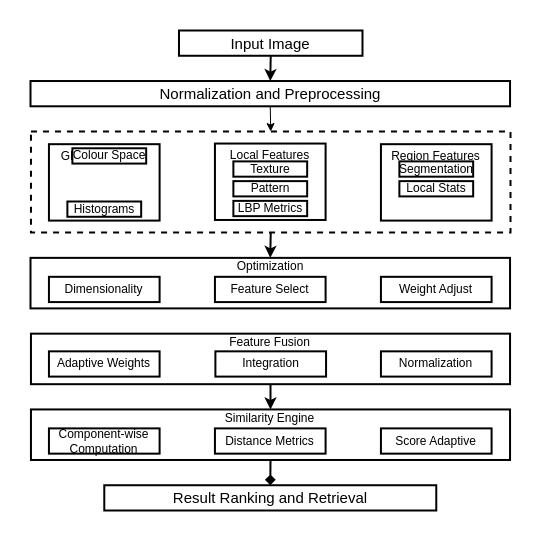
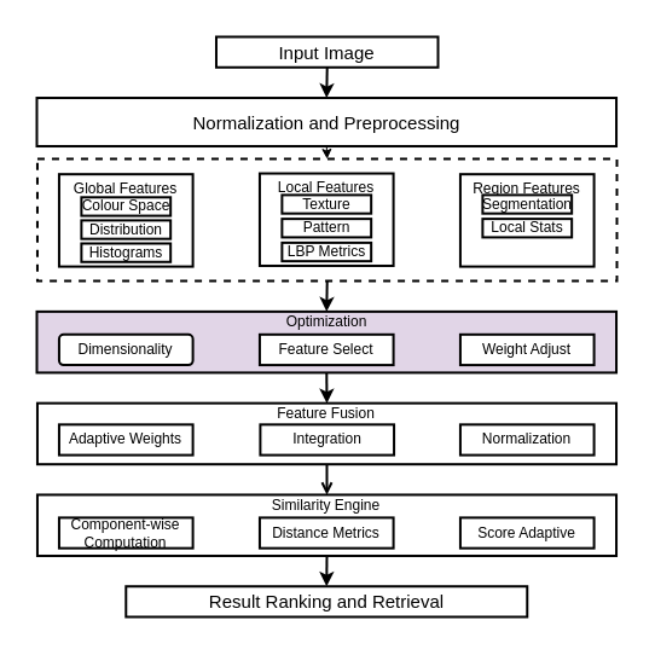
- <mxCell id="8" value="Normalization and Preprocessing" style="rounded=0;whiteSpace=wrap;html=1;verticalAlign=middle;fontSize=15;fontStyle=0;strokeWidth=2;shadow=0;spacing=0;" parent="1" vertex="1"><mxGeometry x="30" y="80.526" width="479.539" height="25.263" as="geometry" /></mxCell>
+ <mxCell id="8" value="Normalization and Preprocessing" style="rounded=0;whiteSpace=wrap;html=1;verticalAlign=middle;fontSize=15;fontStyle=0;strokeWidth=2;shadow=0;spacing=0;" parent="1" vertex="1"><mxGeometry x="30" y="80.526" width="479.539" height="40" as="geometry" /></mxCell>
- <mxCell id="27" value="Colour Space" style="rounded=0;whiteSpace=wrap;html=1;fontStyle=0;strokeWidth=2;shadow=0;spacing=0;" parent="25" vertex="1"><mxGeometry x="23.444" y="4.105" width="73.775" height="15.284" as="geometry" /></mxCell>
+ <mxCell id="27" value="Colour Space" style="rounded=0;whiteSpace=wrap;html=1;fontStyle=0;strokeWidth=2;shadow=0;spacing=0;" parent="25" vertex="1"><mxGeometry x="18.444" y="19.105" width="73.775" height="15.284" as="geometry" /></mxCell>
+ <mxCell id="28" value="Distribution" style="rounded=0;whiteSpace=wrap;html=1;fontStyle=0;strokeWidth=2;shadow=0;spacing=0;" parent="25" vertex="1"><mxGeometry x="18.444" y="38.211" width="73.775" height="15.284" as="geometry" /></mxCell>
- <mxCell id="10" value="&lt;font&gt;Optimization&lt;/font&gt;" style="rounded=0;whiteSpace=wrap;html=1;verticalAlign=top;fontStyle=0;strokeWidth=2;shadow=0;spacing=0;spacingTop=-3;fontSize=12;" parent="1" vertex="1"><mxGeometry x="30" y="257.368" width="479.539" height="50.526" as="geometry" /></mxCell>
+ <mxCell id="10" value="&lt;font&gt;Optimization&lt;/font&gt;" style="rounded=0;whiteSpace=wrap;html=1;verticalAlign=top;fontStyle=0;strokeWidth=2;shadow=0;spacing=0;spacingTop=-3;fontSize=12;fillColor=#e1d5e7;" parent="1" vertex="1"><mxGeometry x="30" y="257.368" width="479.539" height="50.526" as="geometry" /></mxCell>
- <mxCell id="22" value="Dimensionality" style="rounded=0;whiteSpace=wrap;html=1;fontStyle=0;strokeWidth=2;shadow=0;spacing=0;" parent="1" vertex="1"><mxGeometry x="48.444" y="276.316" width="110.663" height="25.263" as="geometry" /></mxCell>
+ <mxCell id="22" value="Dimensionality" style="whiteSpace=wrap;html=1;fontStyle=0;strokeWidth=2;shadow=0;spacing=0;rounded=1;" parent="1" vertex="1"><mxGeometry x="48.444" y="276.316" width="110.663" height="25.263" as="geometry" /></mxCell>
+ <mxCell id="9" style="edgeStyle=orthogonalEdgeStyle;rounded=0;orthogonalLoop=1;jettySize=auto;html=1;exitX=0.5;exitY=1;exitDx=0;exitDy=0;entryX=0.5;entryY=0;entryDx=0;entryDy=0;strokeWidth=2;shadow=0;fontStyle=0;spacing=0;" parent="1" source="10" target="12" edge="1"><mxGeometry relative="1" as="geometry" /></mxCell>
- <mxCell id="11" style="edgeStyle=orthogonalEdgeStyle;rounded=0;orthogonalLoop=1;jettySize=auto;html=1;exitX=0.5;exitY=1;exitDx=0;exitDy=0;entryX=0.5;entryY=0;entryDx=0;entryDy=0;strokeWidth=2;shadow=0;fontStyle=0;spacing=0;" parent="1" source="12" target="14" edge="1"><mxGeometry relative="1" as="geometry" /></mxCell>
+ <mxCell id="11" style="edgeStyle=orthogonalEdgeStyle;rounded=0;orthogonalLoop=1;jettySize=auto;html=1;exitX=0.5;exitY=1;exitDx=0;exitDy=0;entryX=0.5;entryY=0;entryDx=0;entryDy=0;strokeWidth=2;shadow=0;fontStyle=0;spacing=0;endArrow=open;" parent="1" source="12" target="14" edge="1"><mxGeometry relative="1" as="geometry" /></mxCell>
- <mxCell id="13" style="edgeStyle=orthogonalEdgeStyle;rounded=0;orthogonalLoop=1;jettySize=auto;html=1;exitX=0.5;exitY=1;exitDx=0;exitDy=0;entryX=0.5;entryY=0;entryDx=0;entryDy=0;strokeWidth=2;shadow=0;fontStyle=0;spacing=0;endArrow=diamond;" parent="1" source="14" target="15" edge="1"><mxGeometry relative="1" as="geometry" /></mxCell>
+ <mxCell id="13" style="edgeStyle=orthogonalEdgeStyle;rounded=0;orthogonalLoop=1;jettySize=auto;html=1;exitX=0.5;exitY=1;exitDx=0;exitDy=0;entryX=0.5;entryY=0;entryDx=0;entryDy=0;strokeWidth=2;shadow=0;fontStyle=0;spacing=0;" parent="1" source="14" target="15" edge="1"><mxGeometry relative="1" as="geometry" /></mxCell>
